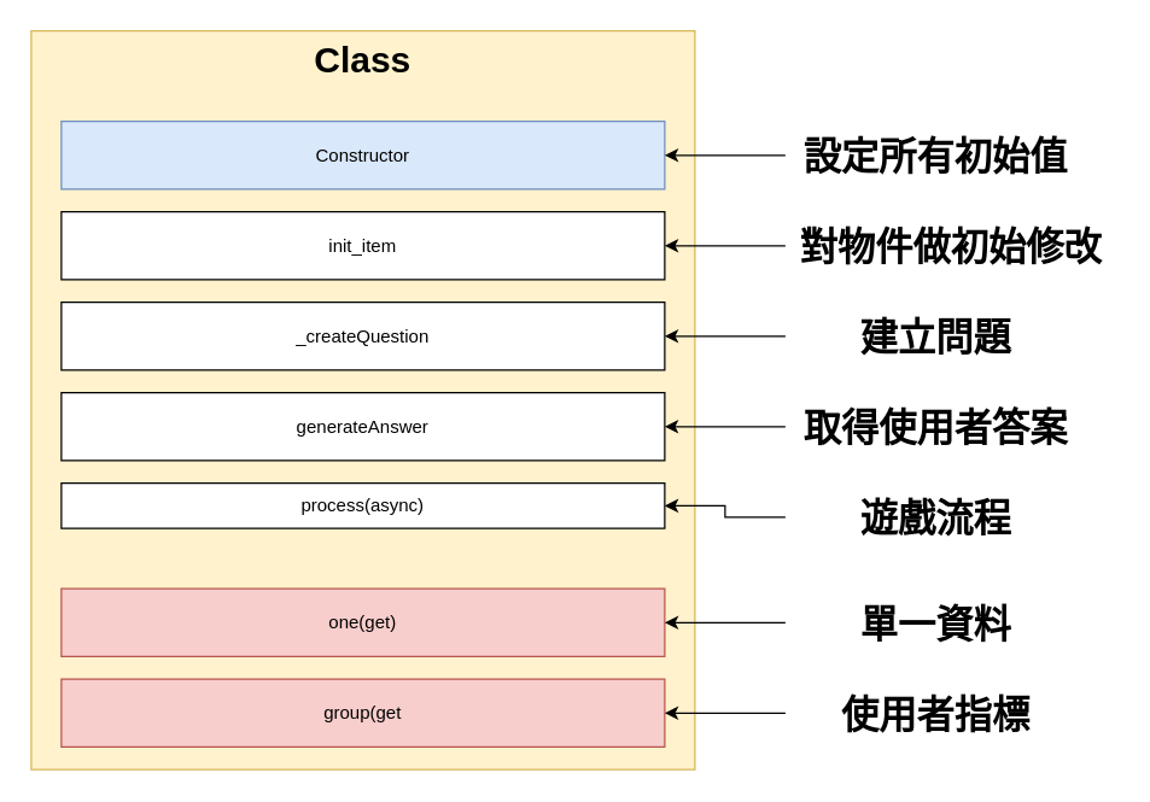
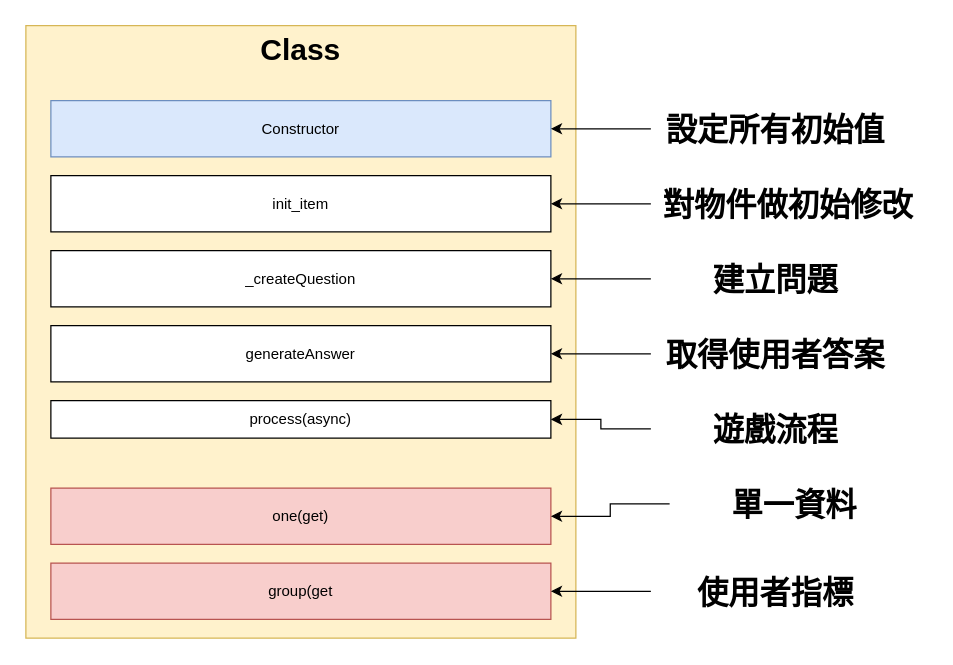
- <mxCell id="21" value="&lt;font size=&quot;1&quot;&gt;&lt;b style=&quot;font-size: 25px&quot;&gt;單一資料&lt;/b&gt;&lt;/font&gt;" style="text;html=1;strokeColor=none;fillColor=none;align=center;verticalAlign=middle;whiteSpace=wrap;rounded=0;" vertex="1" parent="1"><mxGeometry x="520" y="402.5" width="200" height="20" as="geometry" /></mxCell>
+ <mxCell id="21" value="&lt;font size=&quot;1&quot;&gt;&lt;b style=&quot;font-size: 25px&quot;&gt;單一資料&lt;/b&gt;&lt;/font&gt;" style="text;html=1;strokeColor=none;fillColor=none;align=center;verticalAlign=middle;whiteSpace=wrap;rounded=0;" vertex="1" parent="1"><mxGeometry x="535" y="392.5" width="200" height="20" as="geometry" /></mxCell>
